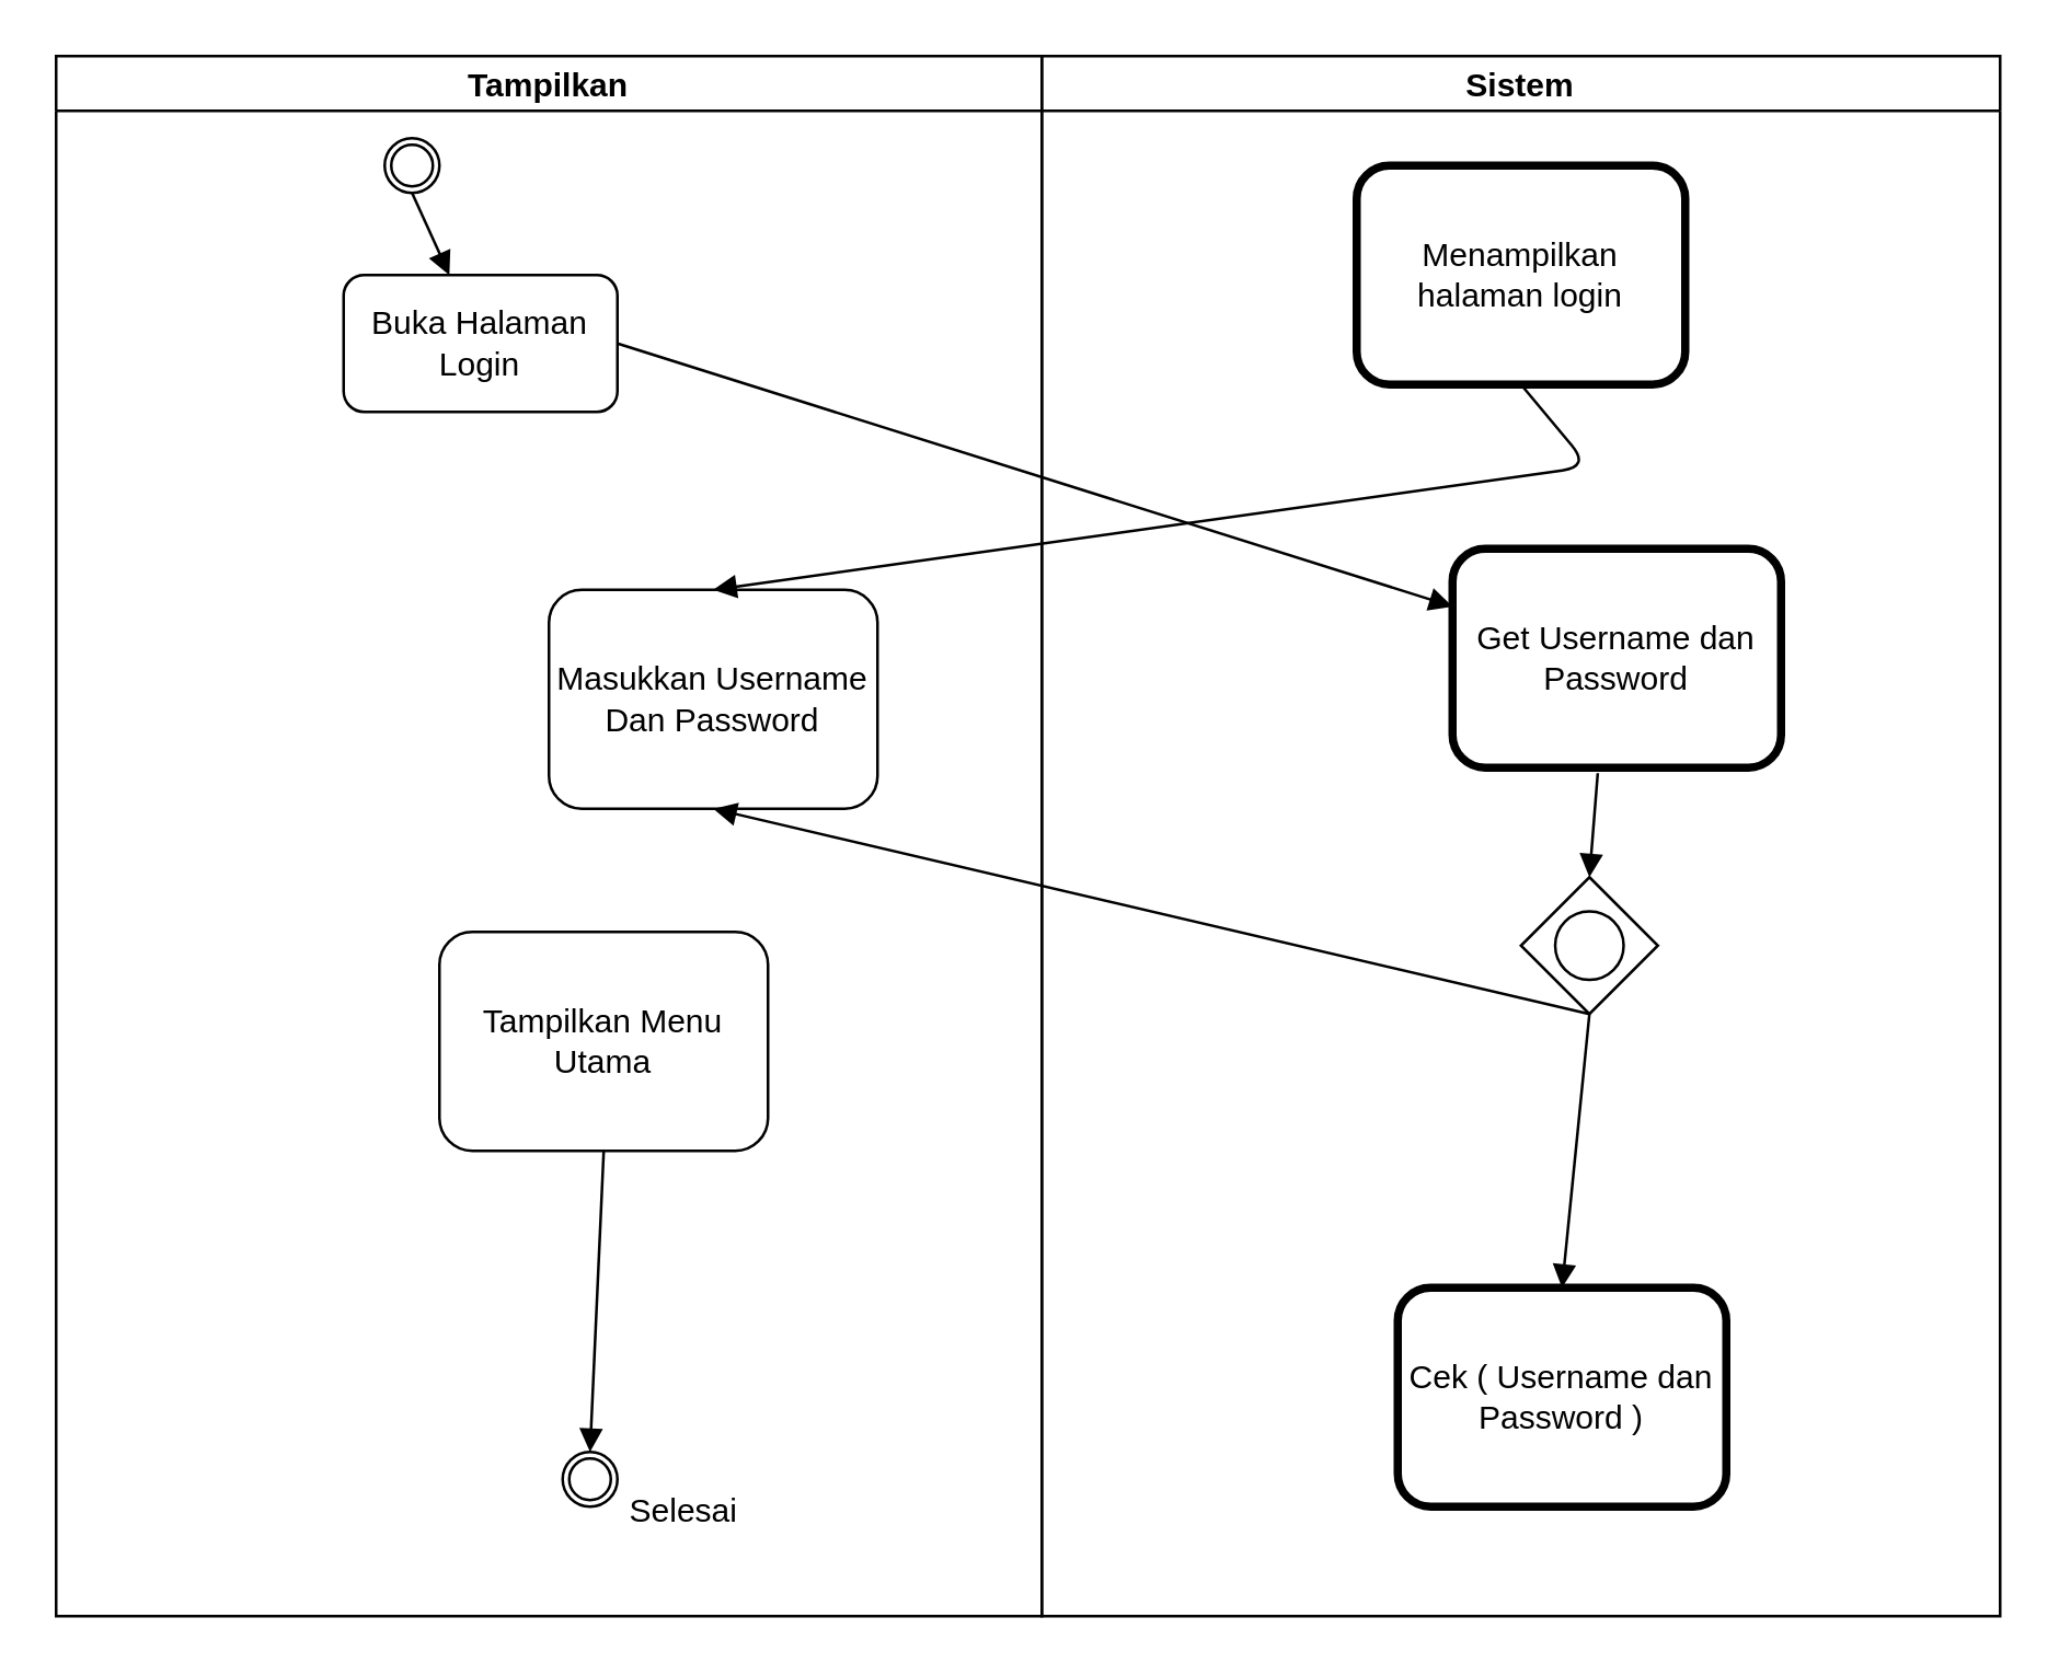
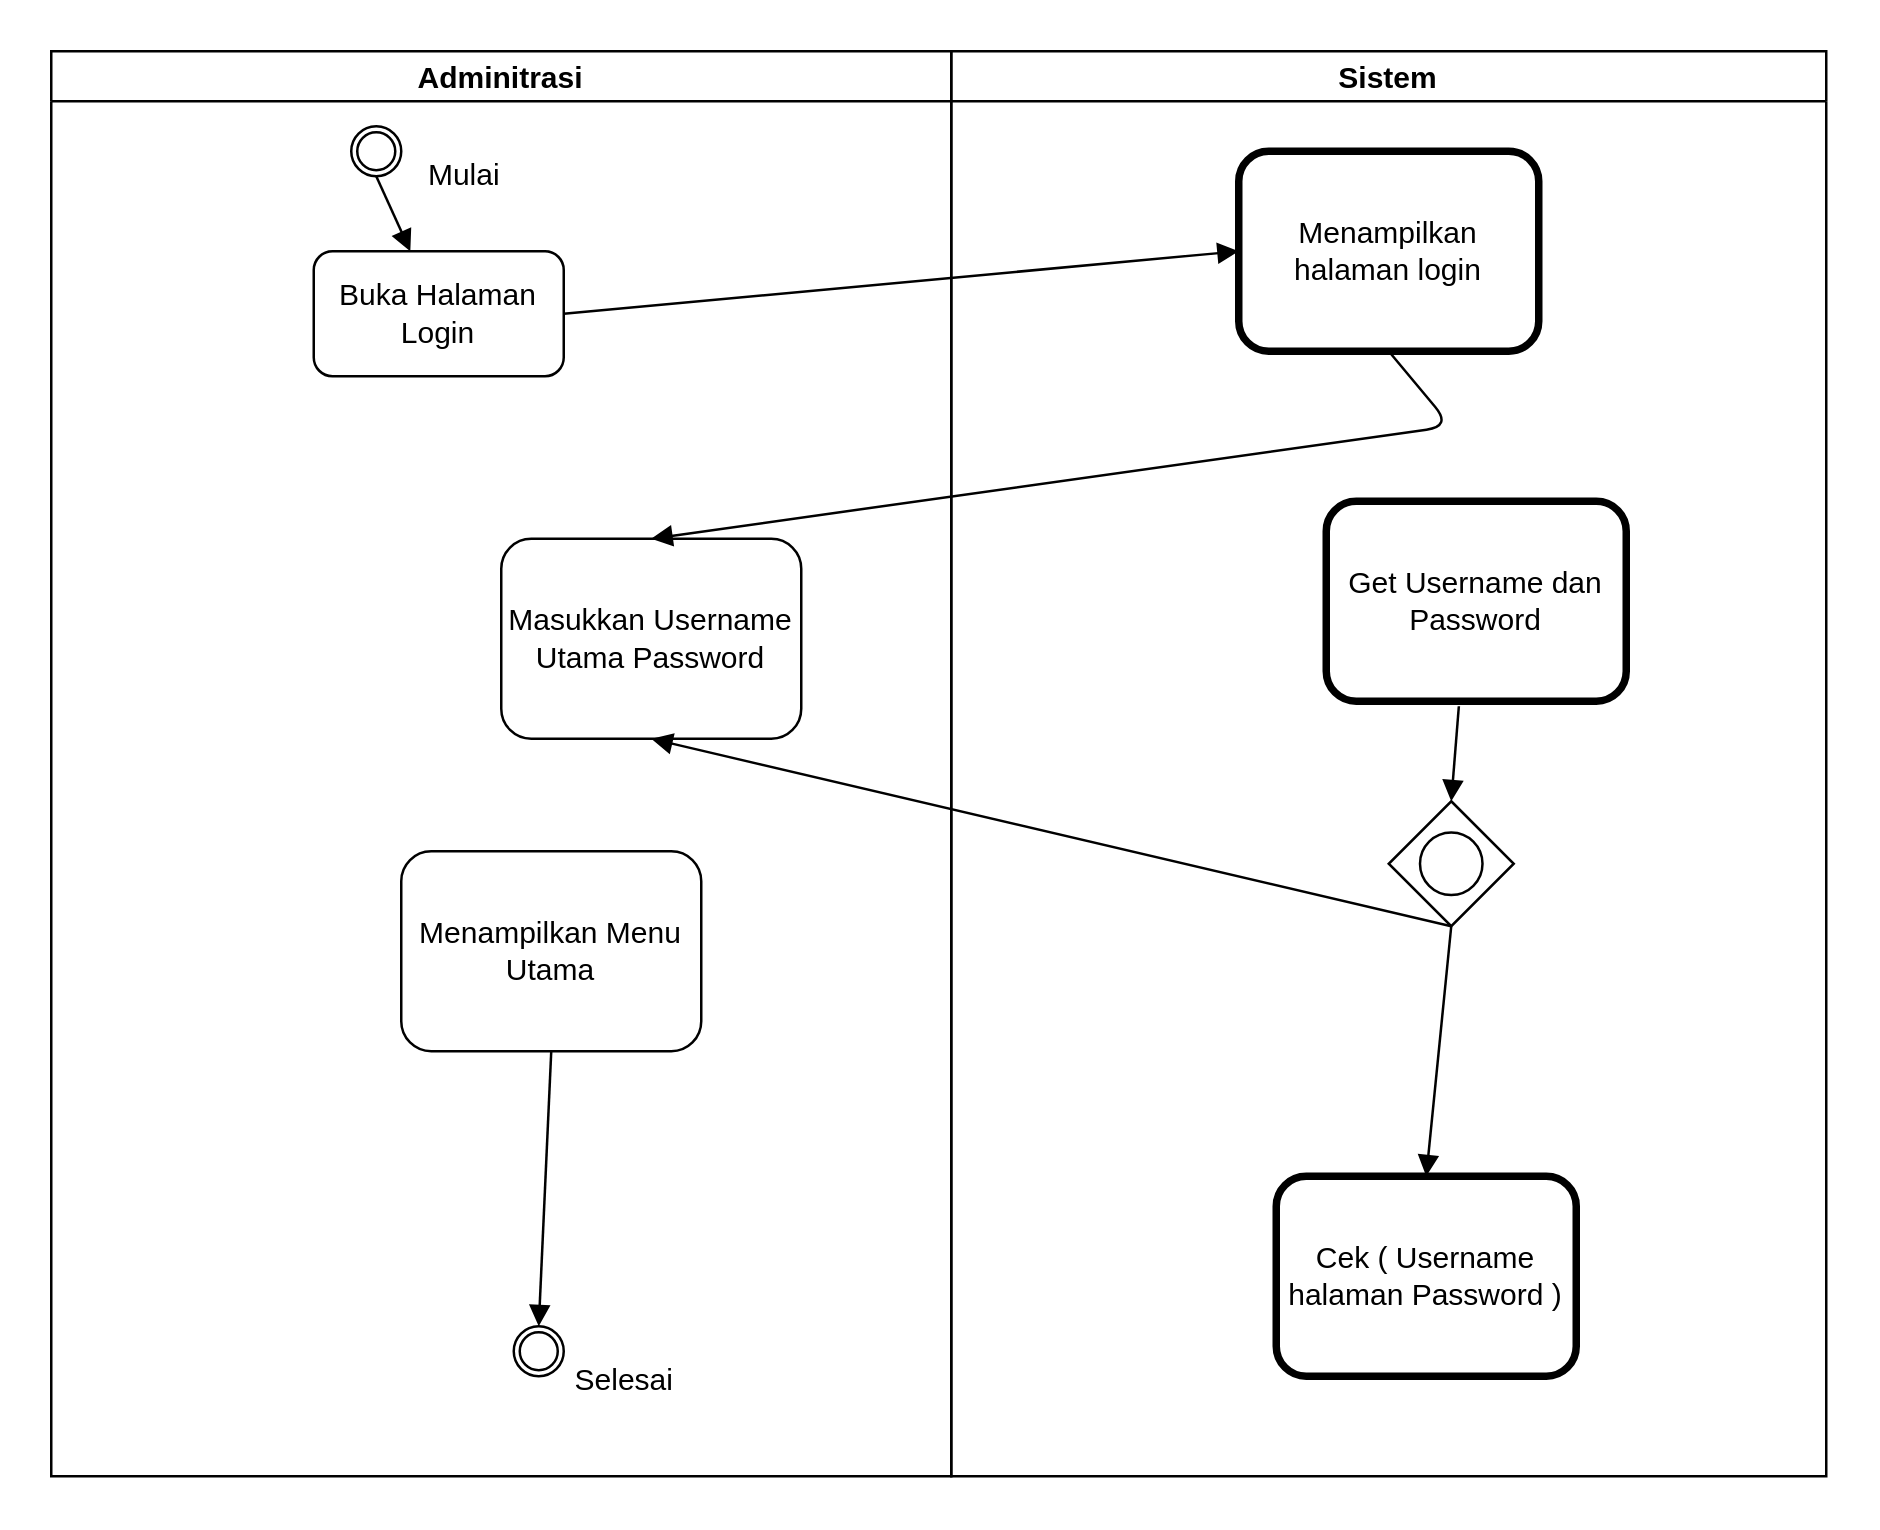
- <mxCell id="8" value="Tampilkan" style="swimlane;startSize=20;" vertex="1" parent="1"><mxGeometry x="20" y="20" width="360" height="570" as="geometry" /></mxCell>
+ <mxCell id="8" value="Adminitrasi" style="swimlane;startSize=20;" vertex="1" parent="1"><mxGeometry x="20" y="20" width="360" height="570" as="geometry" /></mxCell>
+ <mxCell id="13" value="Mulai" style="text;html=1;align=center;verticalAlign=middle;resizable=0;points=[];autosize=1;" vertex="1" parent="8"><mxGeometry x="145" y="40" width="40" height="20" as="geometry" /></mxCell>
- <mxCell id="17" value="" style="endArrow=block;endFill=1;endSize=6;html=1;exitX=1;exitY=0.5;exitDx=0;exitDy=0;" edge="1" parent="1" source="9" target="5"><mxGeometry width="100" relative="1" as="geometry"><mxPoint x="450" y="240" as="sourcePoint" /><mxPoint x="550" y="240" as="targetPoint" /></mxGeometry></mxCell>
+ <mxCell id="17" value="" style="endArrow=block;endFill=1;endSize=6;html=1;exitX=1;exitY=0.5;exitDx=0;exitDy=0;entryX=0;entryY=0.5;entryDx=0;entryDy=0;" edge="1" parent="1" source="9" target="4"><mxGeometry width="100" relative="1" as="geometry"><mxPoint x="450" y="240" as="sourcePoint" /><mxPoint x="550" y="240" as="targetPoint" /></mxGeometry></mxCell>
- <mxCell id="10" value="Masukkan Username Dan Password" style="shape=ext;rounded=1;html=1;whiteSpace=wrap;" vertex="1" parent="8"><mxGeometry x="180" y="195" width="120" height="80" as="geometry" /></mxCell>
+ <mxCell id="10" value="Masukkan Username Utama Password" style="shape=ext;rounded=1;html=1;whiteSpace=wrap;" vertex="1" parent="8"><mxGeometry x="180" y="195" width="120" height="80" as="geometry" /></mxCell>
- <mxCell id="11" value="Tampilkan Menu Utama" style="shape=ext;rounded=1;html=1;whiteSpace=wrap;" vertex="1" parent="8"><mxGeometry x="140" y="320" width="120" height="80" as="geometry" /></mxCell>
+ <mxCell id="11" value="Menampilkan Menu Utama" style="shape=ext;rounded=1;html=1;whiteSpace=wrap;" vertex="1" parent="8"><mxGeometry x="140" y="320" width="120" height="80" as="geometry" /></mxCell>
- <mxCell id="6" value="Cek ( Username dan Password )" style="shape=ext;rounded=1;html=1;whiteSpace=wrap;strokeWidth=3;" vertex="1" parent="2"><mxGeometry x="130" y="450" width="120" height="80" as="geometry" /></mxCell>
+ <mxCell id="6" value="Cek ( Username halaman Password )" style="shape=ext;rounded=1;html=1;whiteSpace=wrap;strokeWidth=3;" vertex="1" parent="2"><mxGeometry x="130" y="450" width="120" height="80" as="geometry" /></mxCell>
